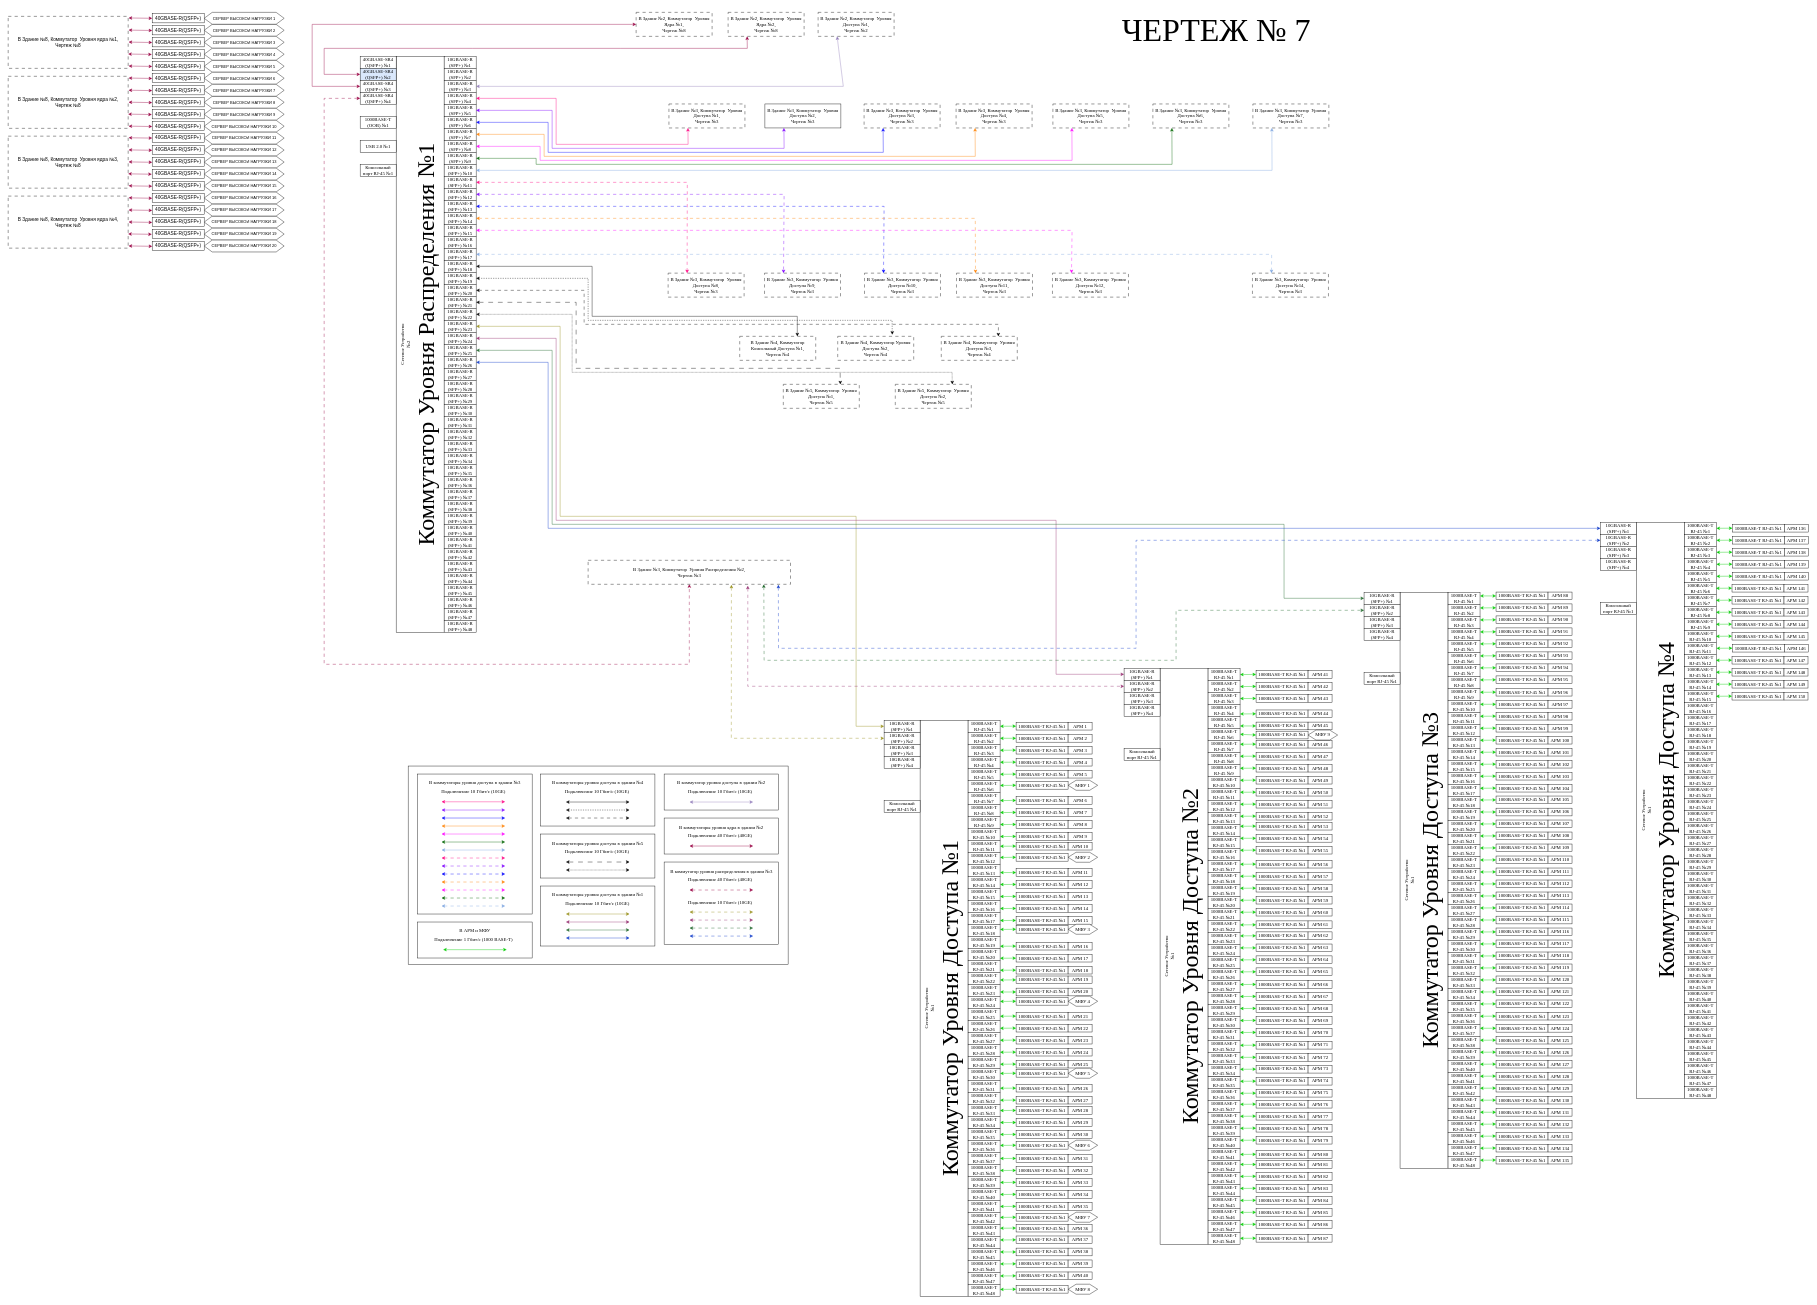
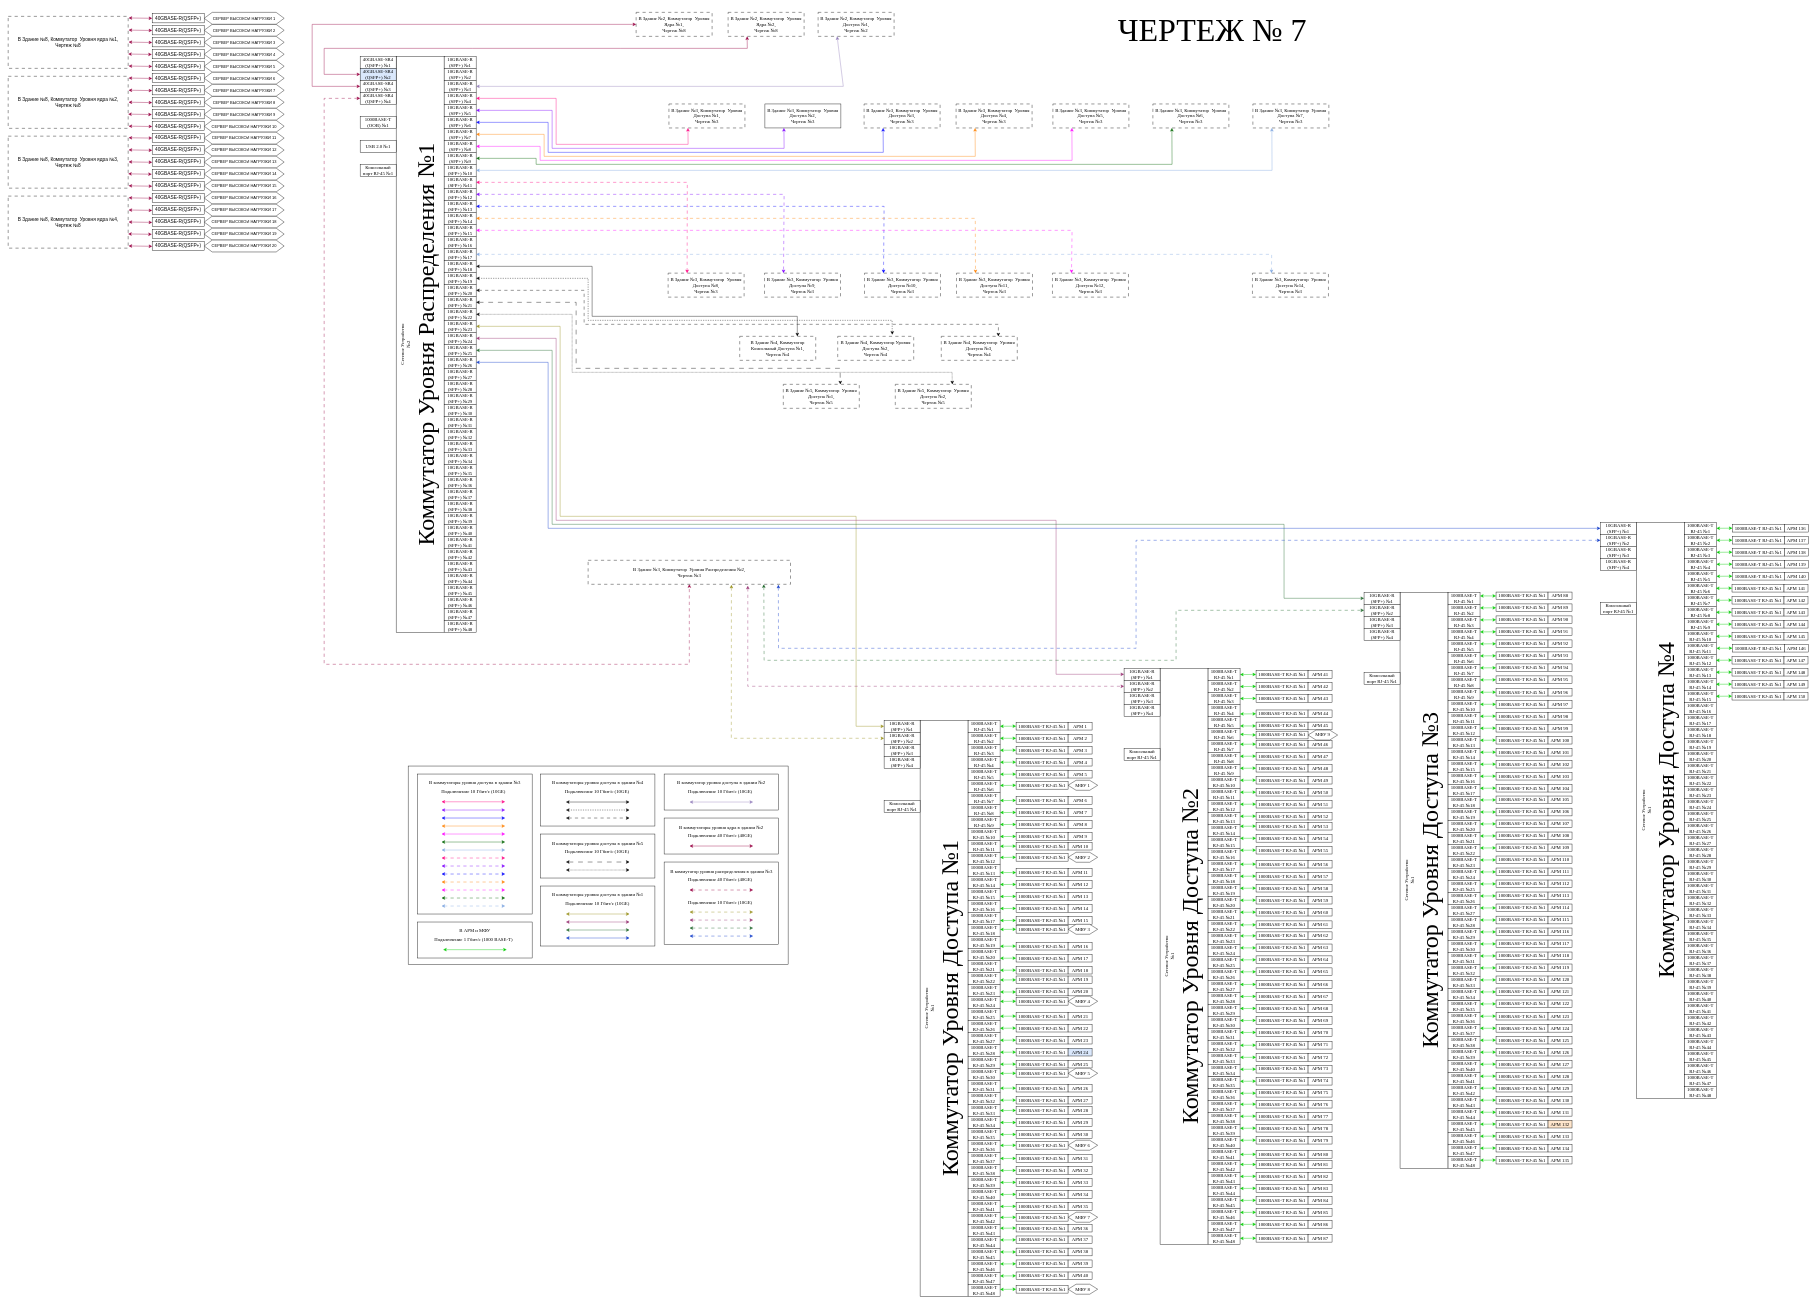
- <mxCell id="812" value="&lt;font style=&quot;font-size: 80px;&quot;&gt;ЧЕРТЕЖ № 7&lt;/font&gt;" style="text;html=1;align=center;verticalAlign=middle;resizable=0;points=[];autosize=1;strokeColor=none;fillColor=none;fontFamily=Times New Roman;" parent="1" vertex="1"><mxGeometry x="2790" y="20" width="500" height="110" as="geometry" /></mxCell>
+ <mxCell id="812" value="&lt;font style=&quot;font-size: 80px;&quot;&gt;ЧЕРТЕЖ № 7&lt;/font&gt;" style="text;html=1;align=center;verticalAlign=middle;resizable=0;points=[];autosize=1;strokeColor=none;fillColor=none;fontFamily=Times New Roman;" parent="1" vertex="1"><mxGeometry x="2780" y="20" width="500" height="110" as="geometry" /></mxCell>
- <mxCell id="177" value="АРМ 24" style="rounded=0;whiteSpace=wrap;html=1;strokeWidth=1;fontFamily=Times New Roman;" parent="174" vertex="1"><mxGeometry x="130" width="60" height="19.36" as="geometry" /></mxCell>
+ <mxCell id="177" value="АРМ 24" style="rounded=0;whiteSpace=wrap;html=1;strokeWidth=1;fontFamily=Times New Roman;fillColor=#dae8fc;" parent="174" vertex="1"><mxGeometry x="130" width="60" height="19.36" as="geometry" /></mxCell>
- <mxCell id="1155" value="АРМ 132" style="rounded=0;whiteSpace=wrap;html=1;strokeWidth=1;fontFamily=Times New Roman;" vertex="1" parent="1152"><mxGeometry x="130" width="60" height="19.36" as="geometry" /></mxCell>
+ <mxCell id="1155" value="АРМ 132" style="rounded=0;whiteSpace=wrap;html=1;strokeWidth=1;fontFamily=Times New Roman;fillColor=#ffe6cc;" vertex="1" parent="1152"><mxGeometry x="130" width="60" height="19.36" as="geometry" /></mxCell>
